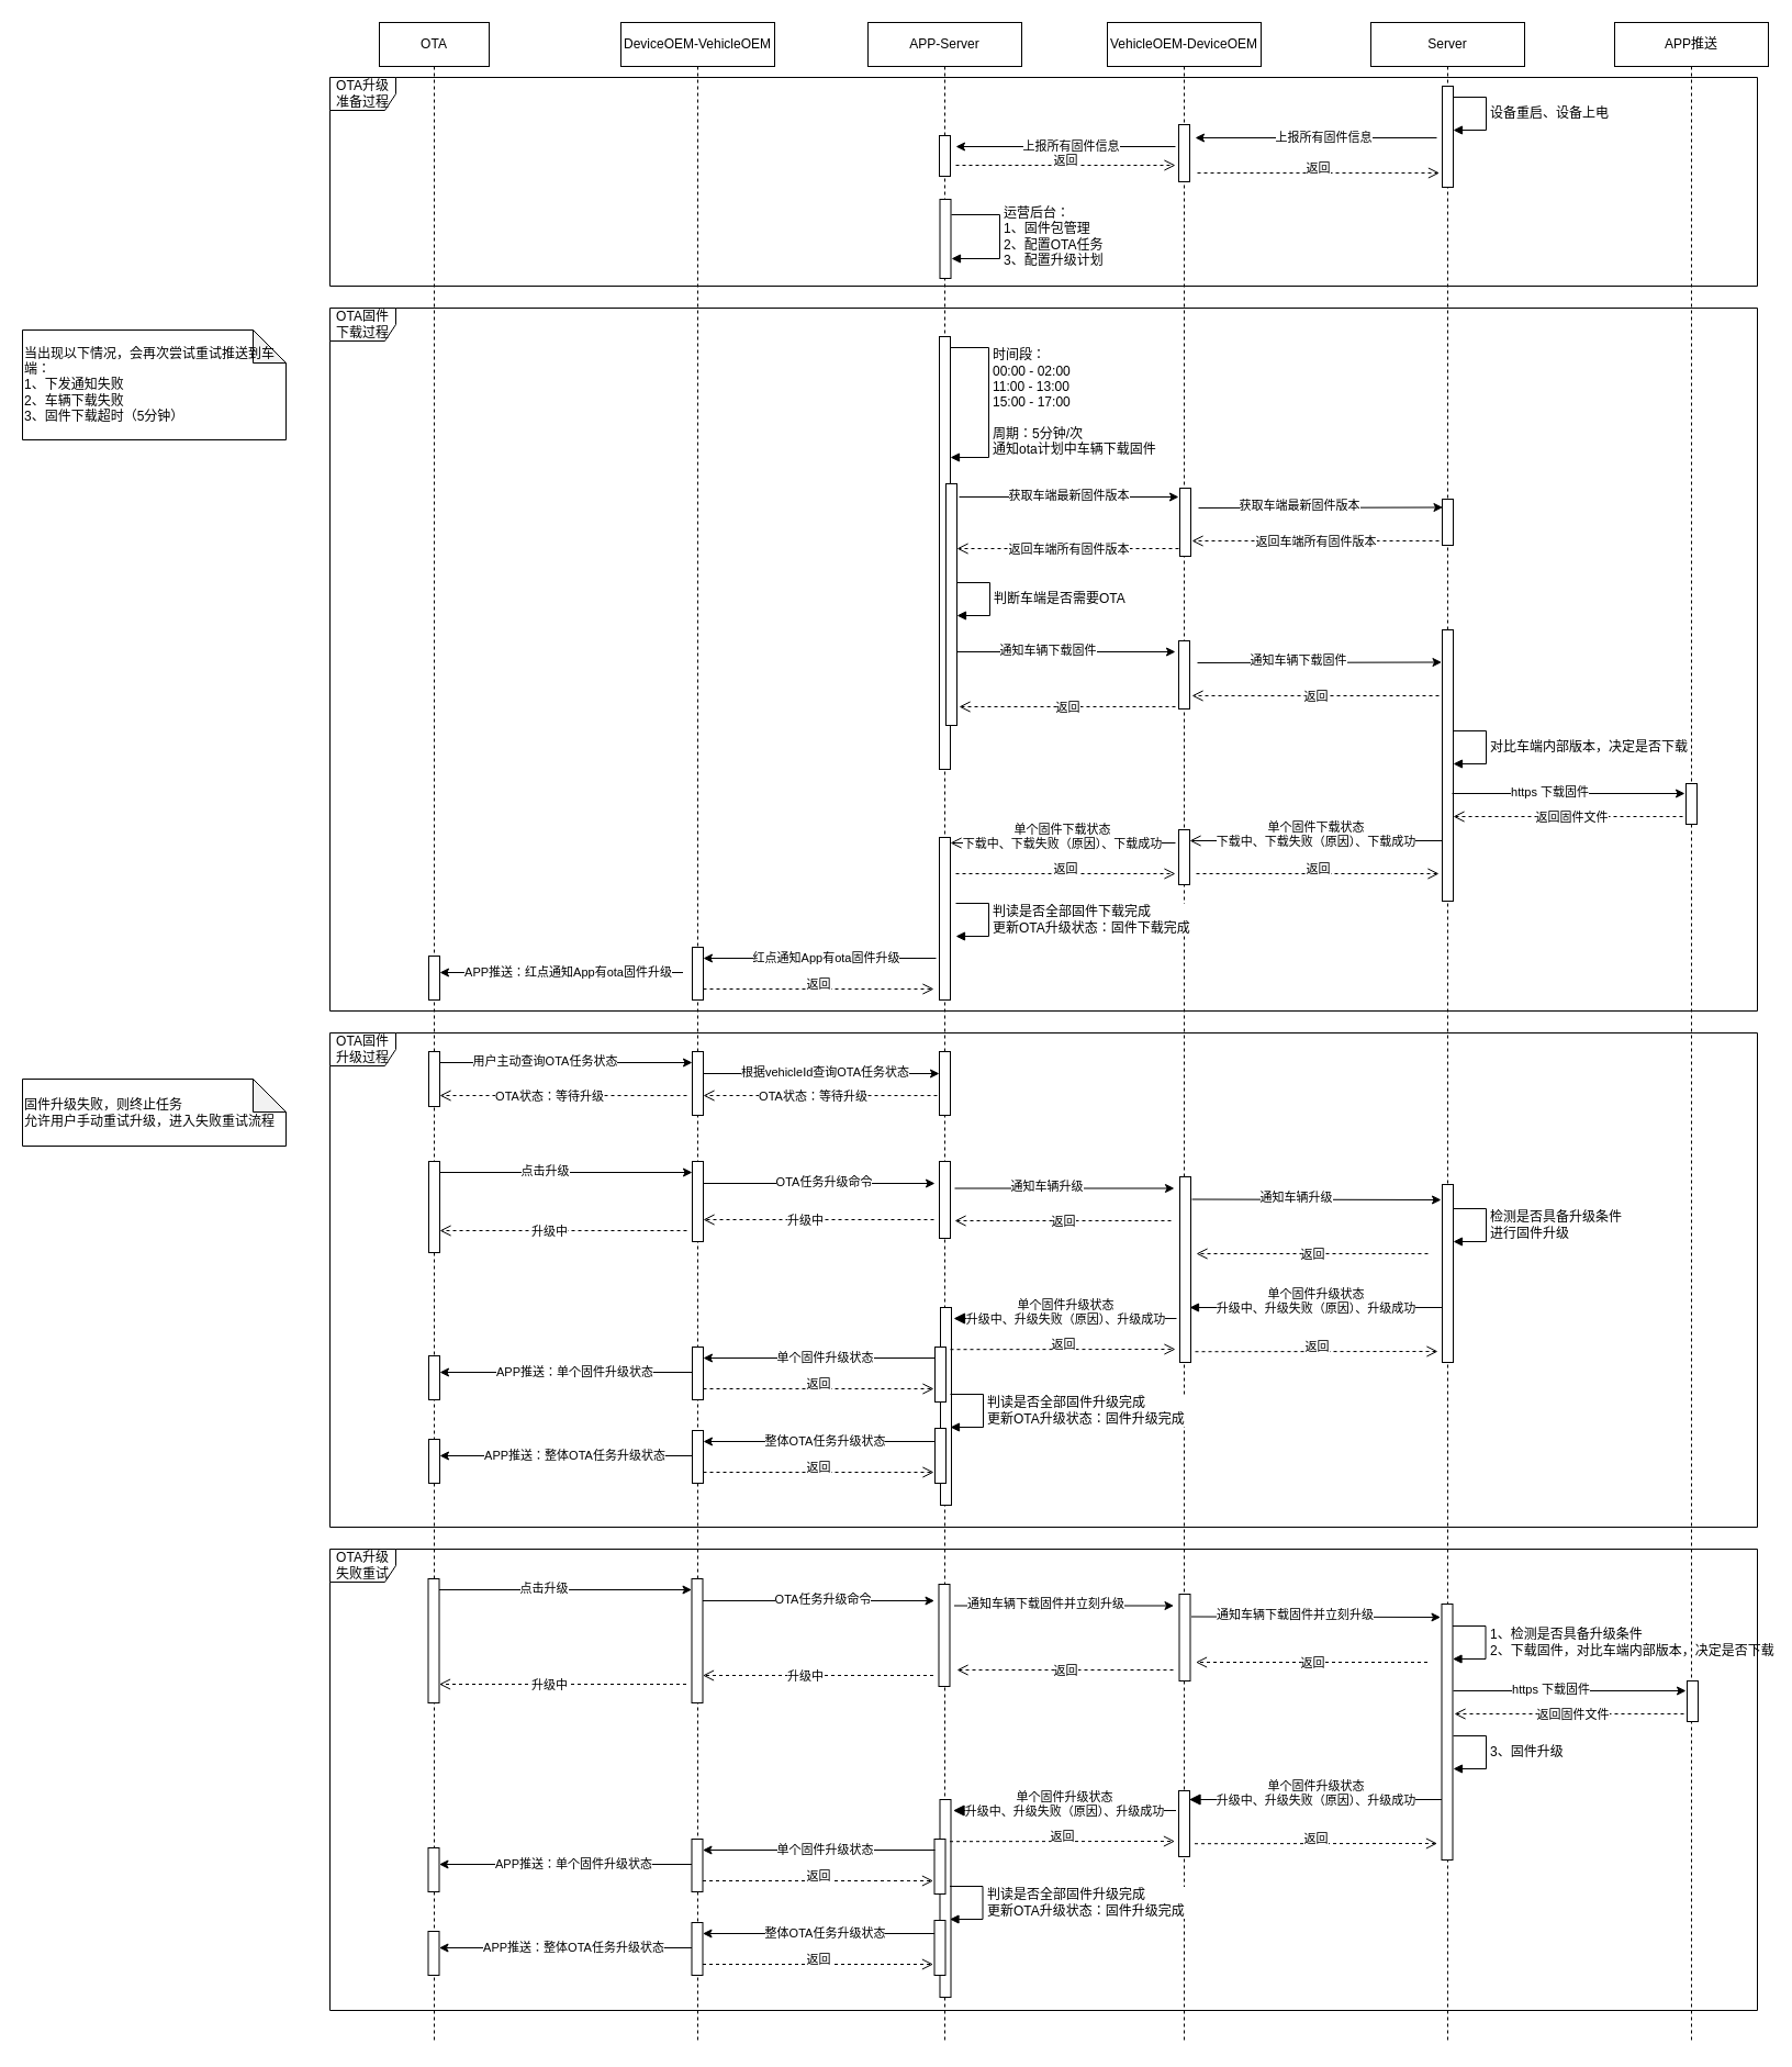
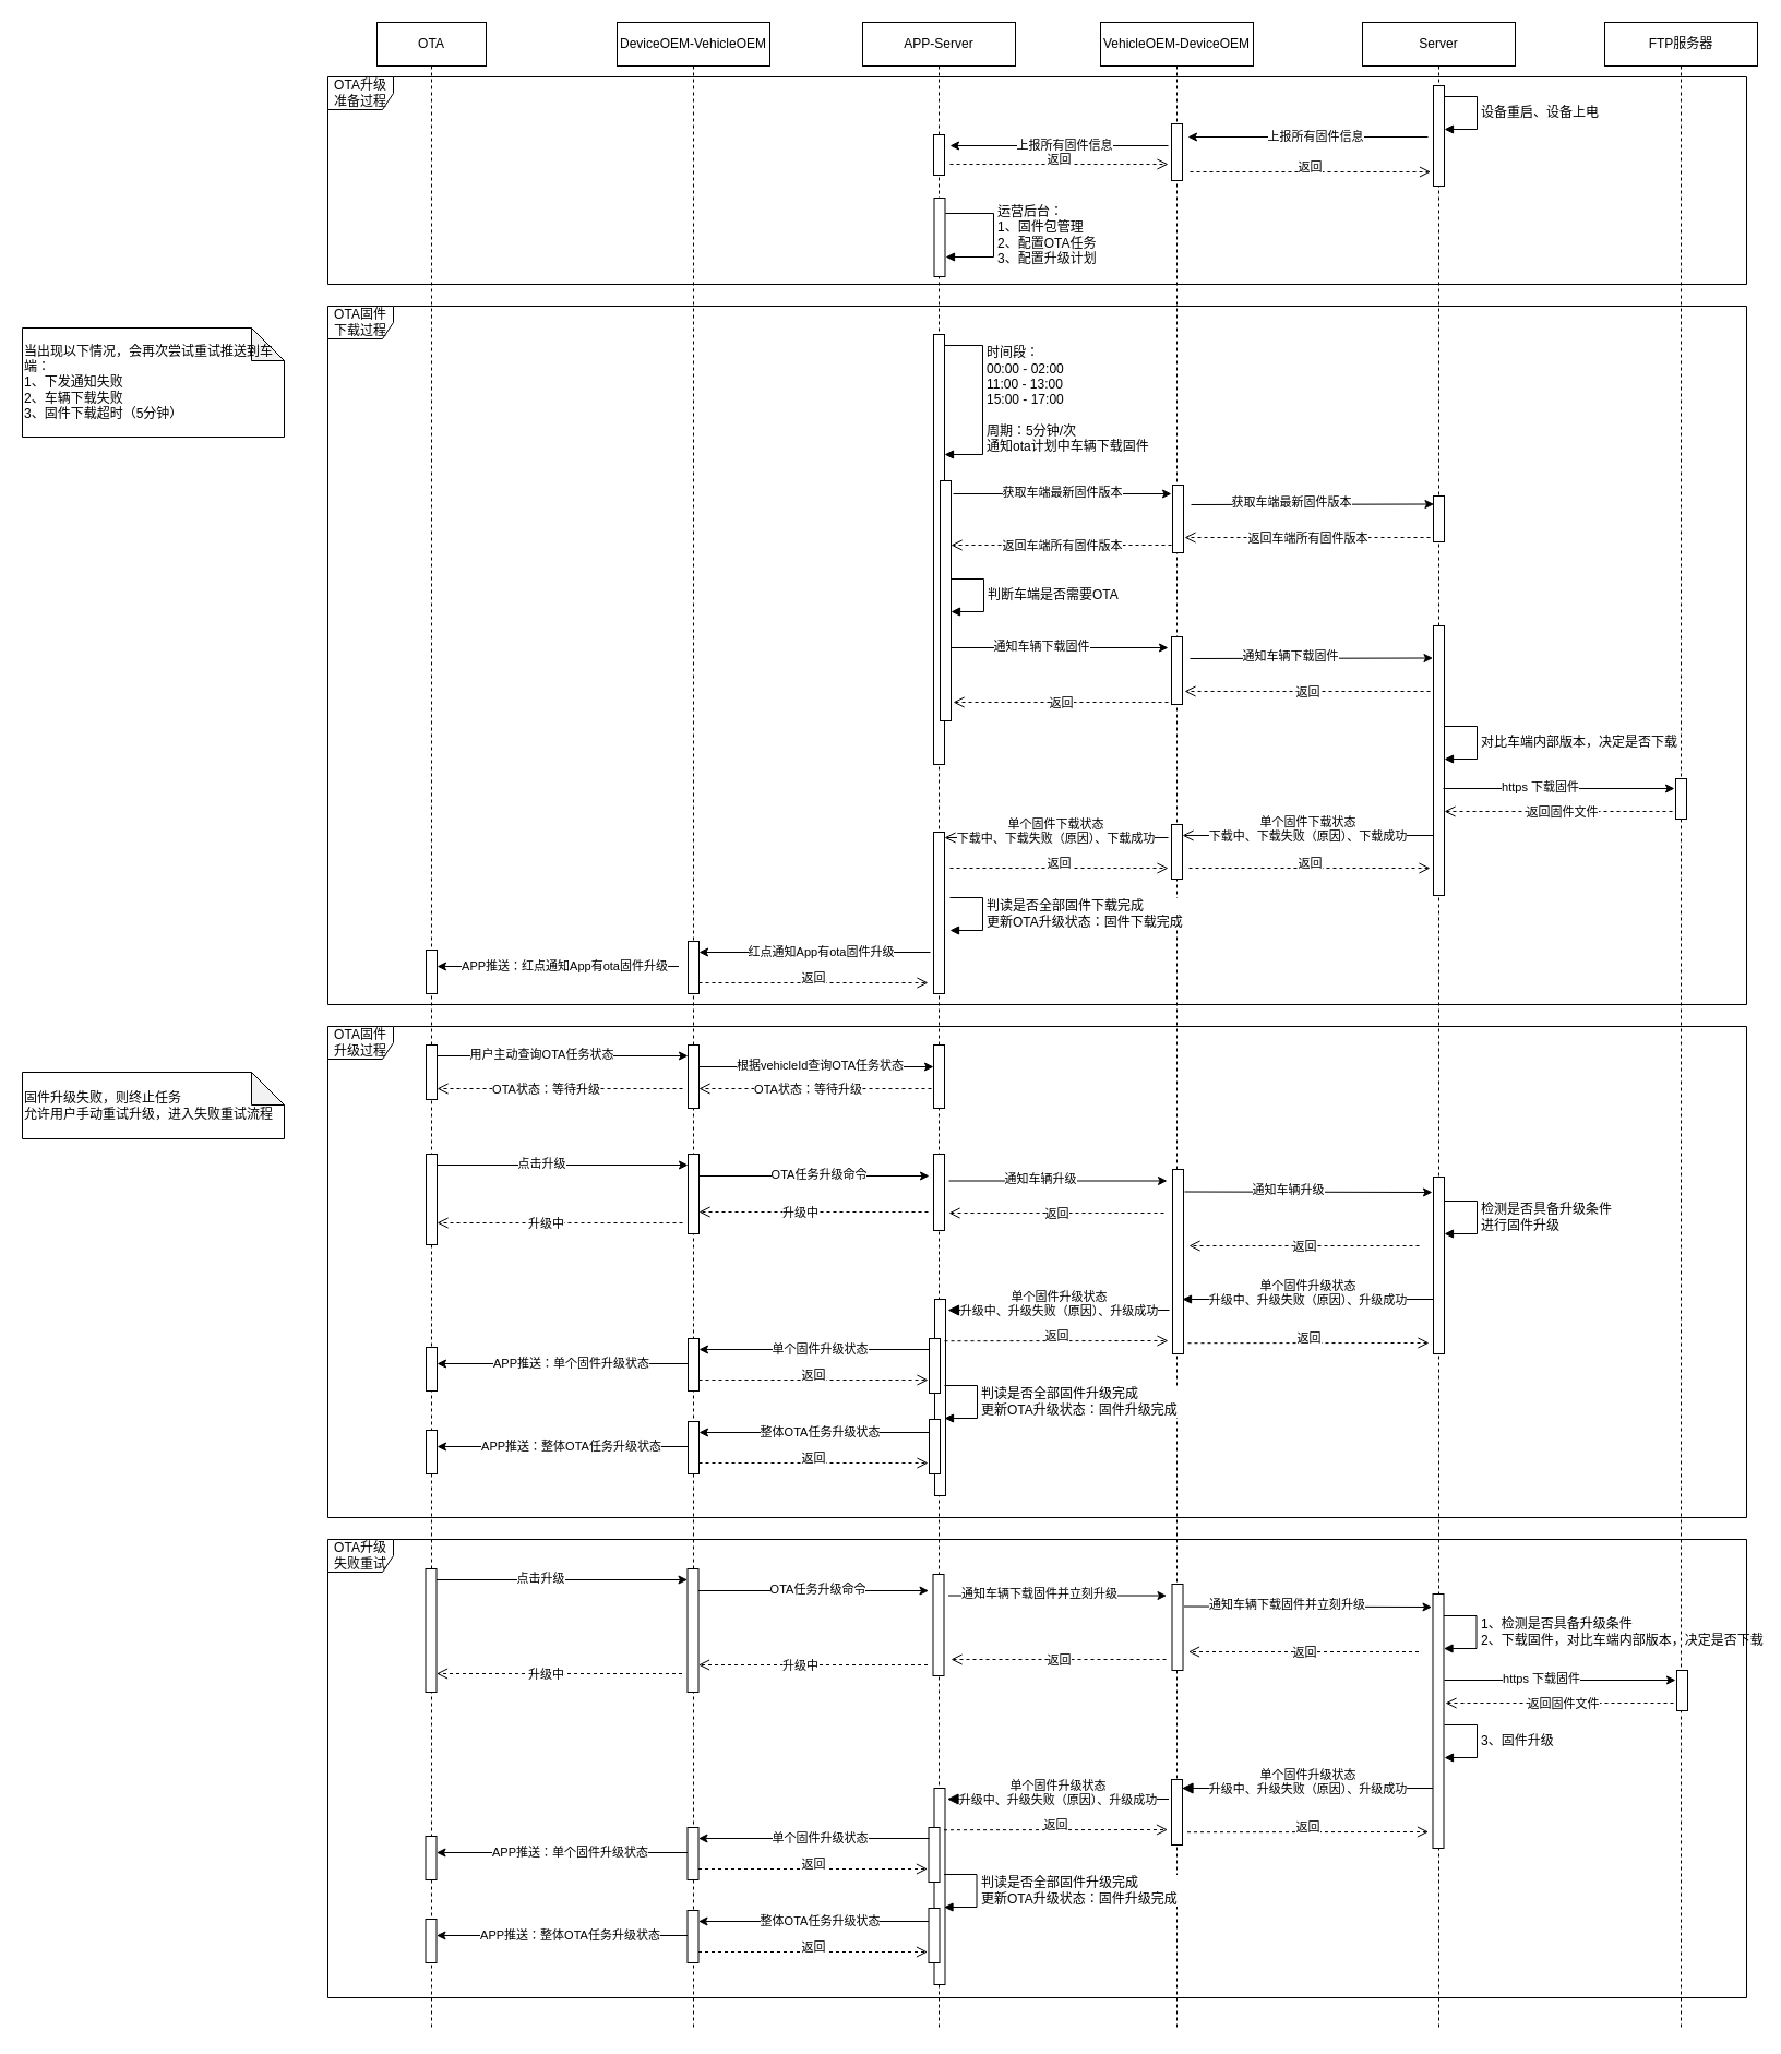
- <mxCell id="88" value="APP推送" style="shape=umlLifeline;perimeter=lifelinePerimeter;whiteSpace=wrap;html=1;container=0;dropTarget=0;collapsible=0;recursiveResize=0;outlineConnect=0;portConstraint=eastwest;newEdgeStyle={&quot;edgeStyle&quot;:&quot;elbowEdgeStyle&quot;,&quot;elbow&quot;:&quot;vertical&quot;,&quot;curved&quot;:0,&quot;rounded&quot;:0};" parent="1" vertex="1"><mxGeometry x="1470" y="20" width="140" height="1840" as="geometry" /></mxCell>
+ <mxCell id="88" value="FTP服务器" style="shape=umlLifeline;perimeter=lifelinePerimeter;whiteSpace=wrap;html=1;container=0;dropTarget=0;collapsible=0;recursiveResize=0;outlineConnect=0;portConstraint=eastwest;newEdgeStyle={&quot;edgeStyle&quot;:&quot;elbowEdgeStyle&quot;,&quot;elbow&quot;:&quot;vertical&quot;,&quot;curved&quot;:0,&quot;rounded&quot;:0};" parent="1" vertex="1"><mxGeometry x="1470" y="20" width="140" height="1840" as="geometry" /></mxCell>
